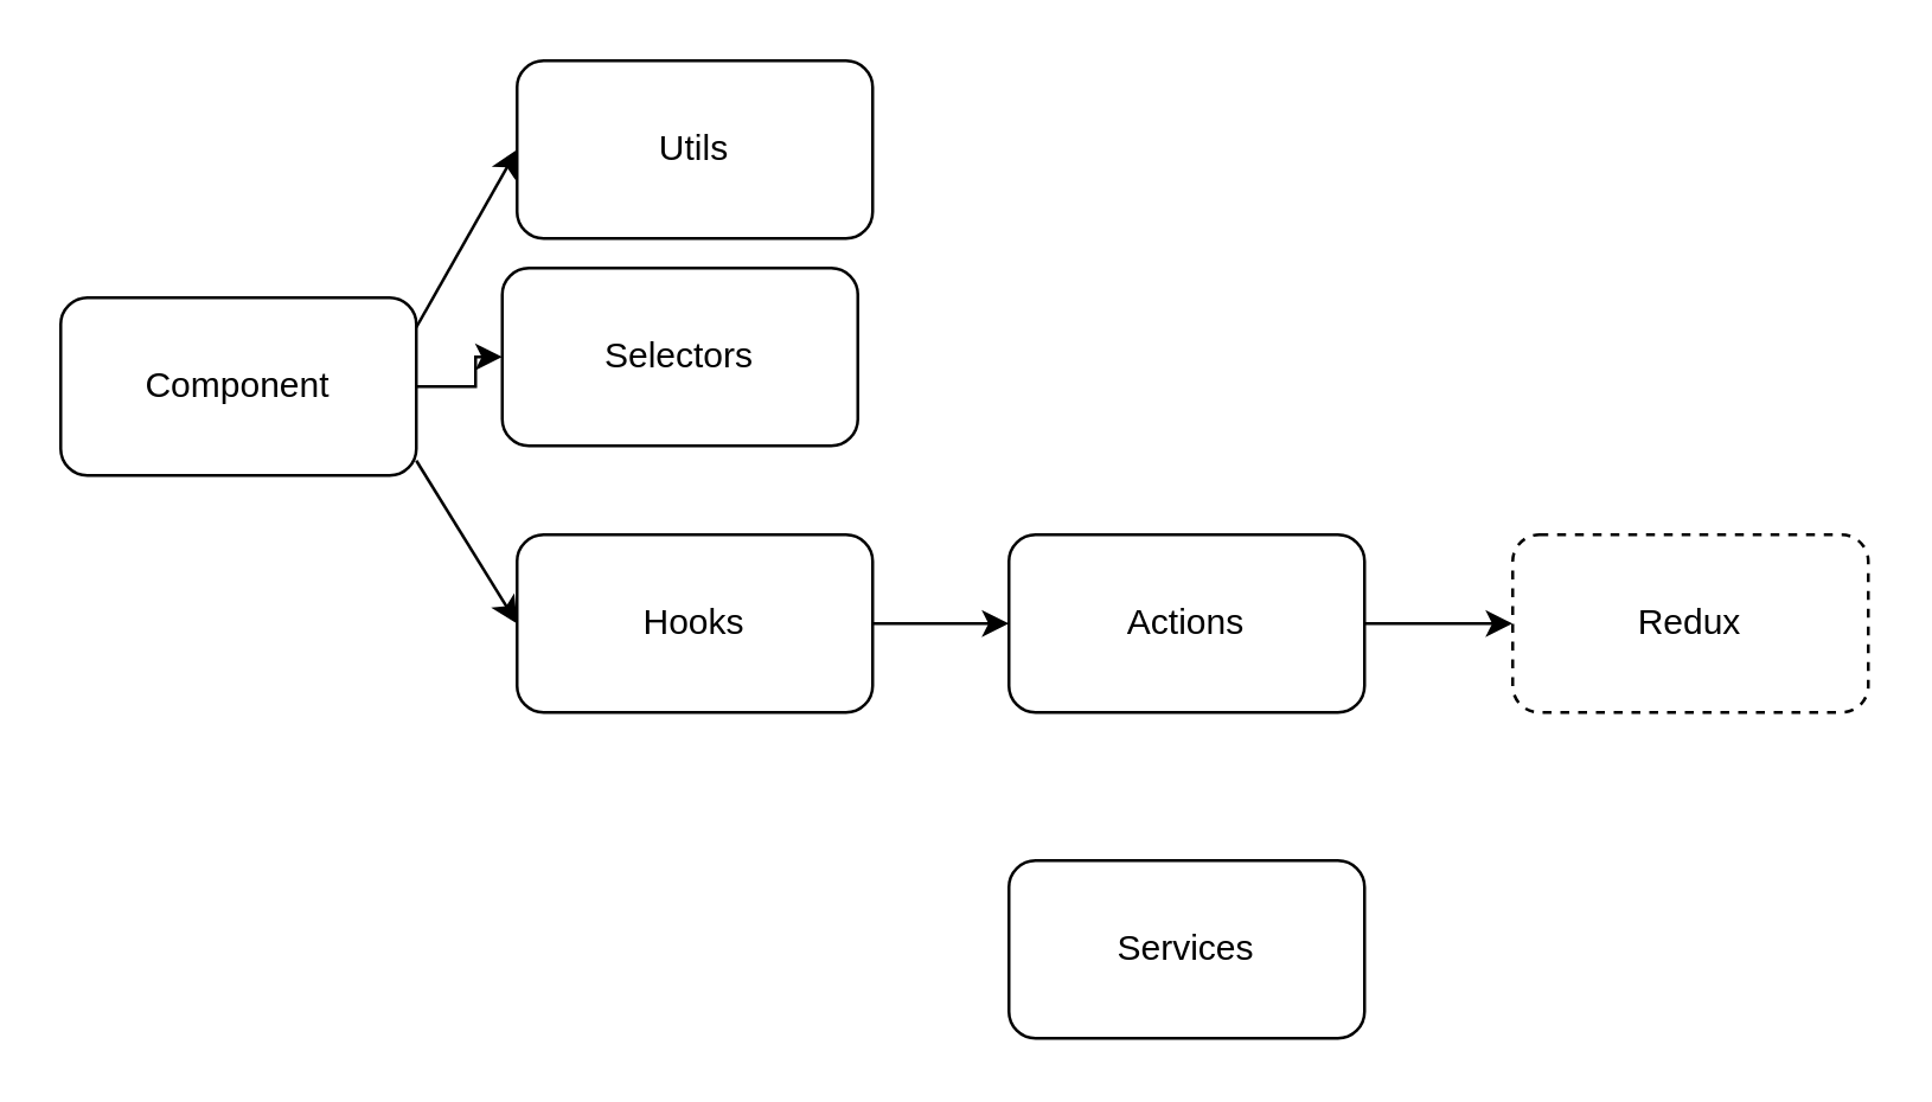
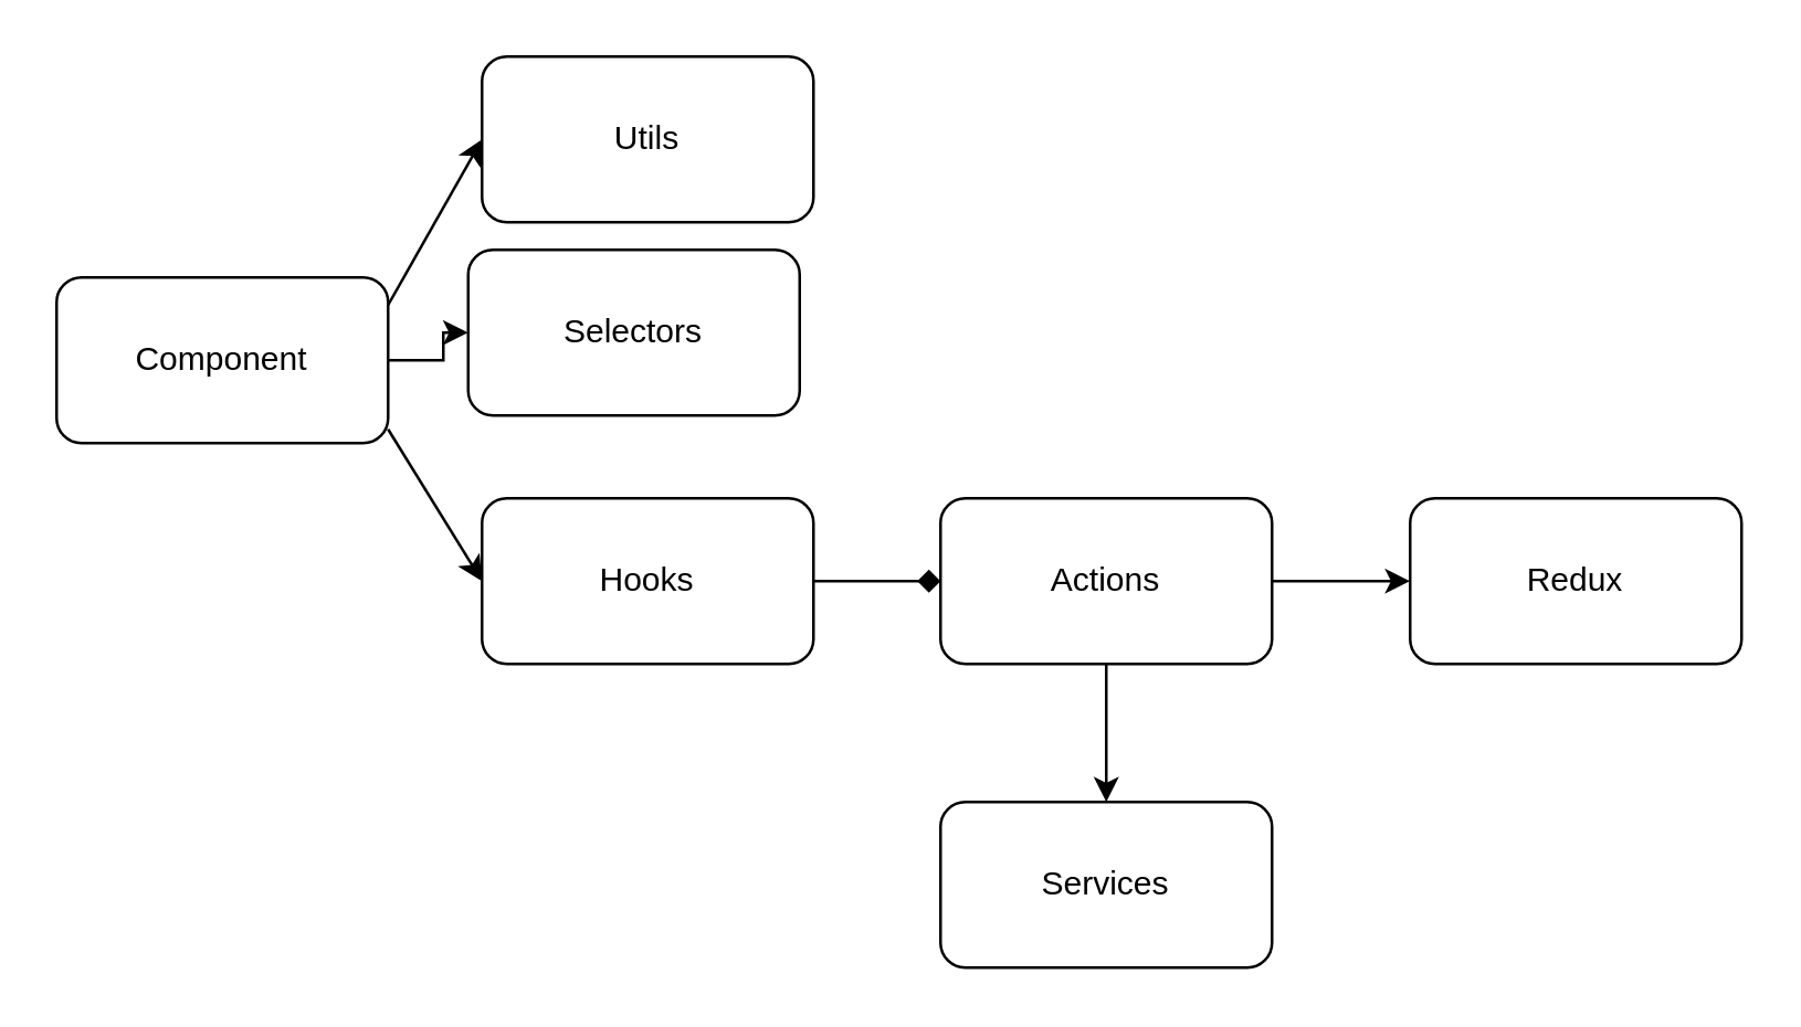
- <mxCell id="6" value="" style="edgeStyle=orthogonalEdgeStyle;rounded=0;orthogonalLoop=1;jettySize=auto;html=1;" edge="1" parent="1" source="7" target="10"><mxGeometry relative="1" as="geometry" /></mxCell>
+ <mxCell id="6" value="" style="edgeStyle=orthogonalEdgeStyle;rounded=0;orthogonalLoop=1;jettySize=auto;html=1;endArrow=diamond;" edge="1" parent="1" source="7" target="10"><mxGeometry relative="1" as="geometry" /></mxCell>
- <mxCell id="12" value="Redux" style="rounded=1;whiteSpace=wrap;html=1;dashed=1;" vertex="1" parent="1"><mxGeometry x="510" y="180" width="120" height="60" as="geometry" /></mxCell>
+ <mxCell id="12" value="Redux" style="rounded=1;whiteSpace=wrap;html=1;" vertex="1" parent="1"><mxGeometry x="510" y="180" width="120" height="60" as="geometry" /></mxCell>
+ <mxCell id="9" value="" style="edgeStyle=orthogonalEdgeStyle;rounded=0;orthogonalLoop=1;jettySize=auto;html=1;" edge="1" parent="1" source="10" target="11"><mxGeometry relative="1" as="geometry" /></mxCell>
